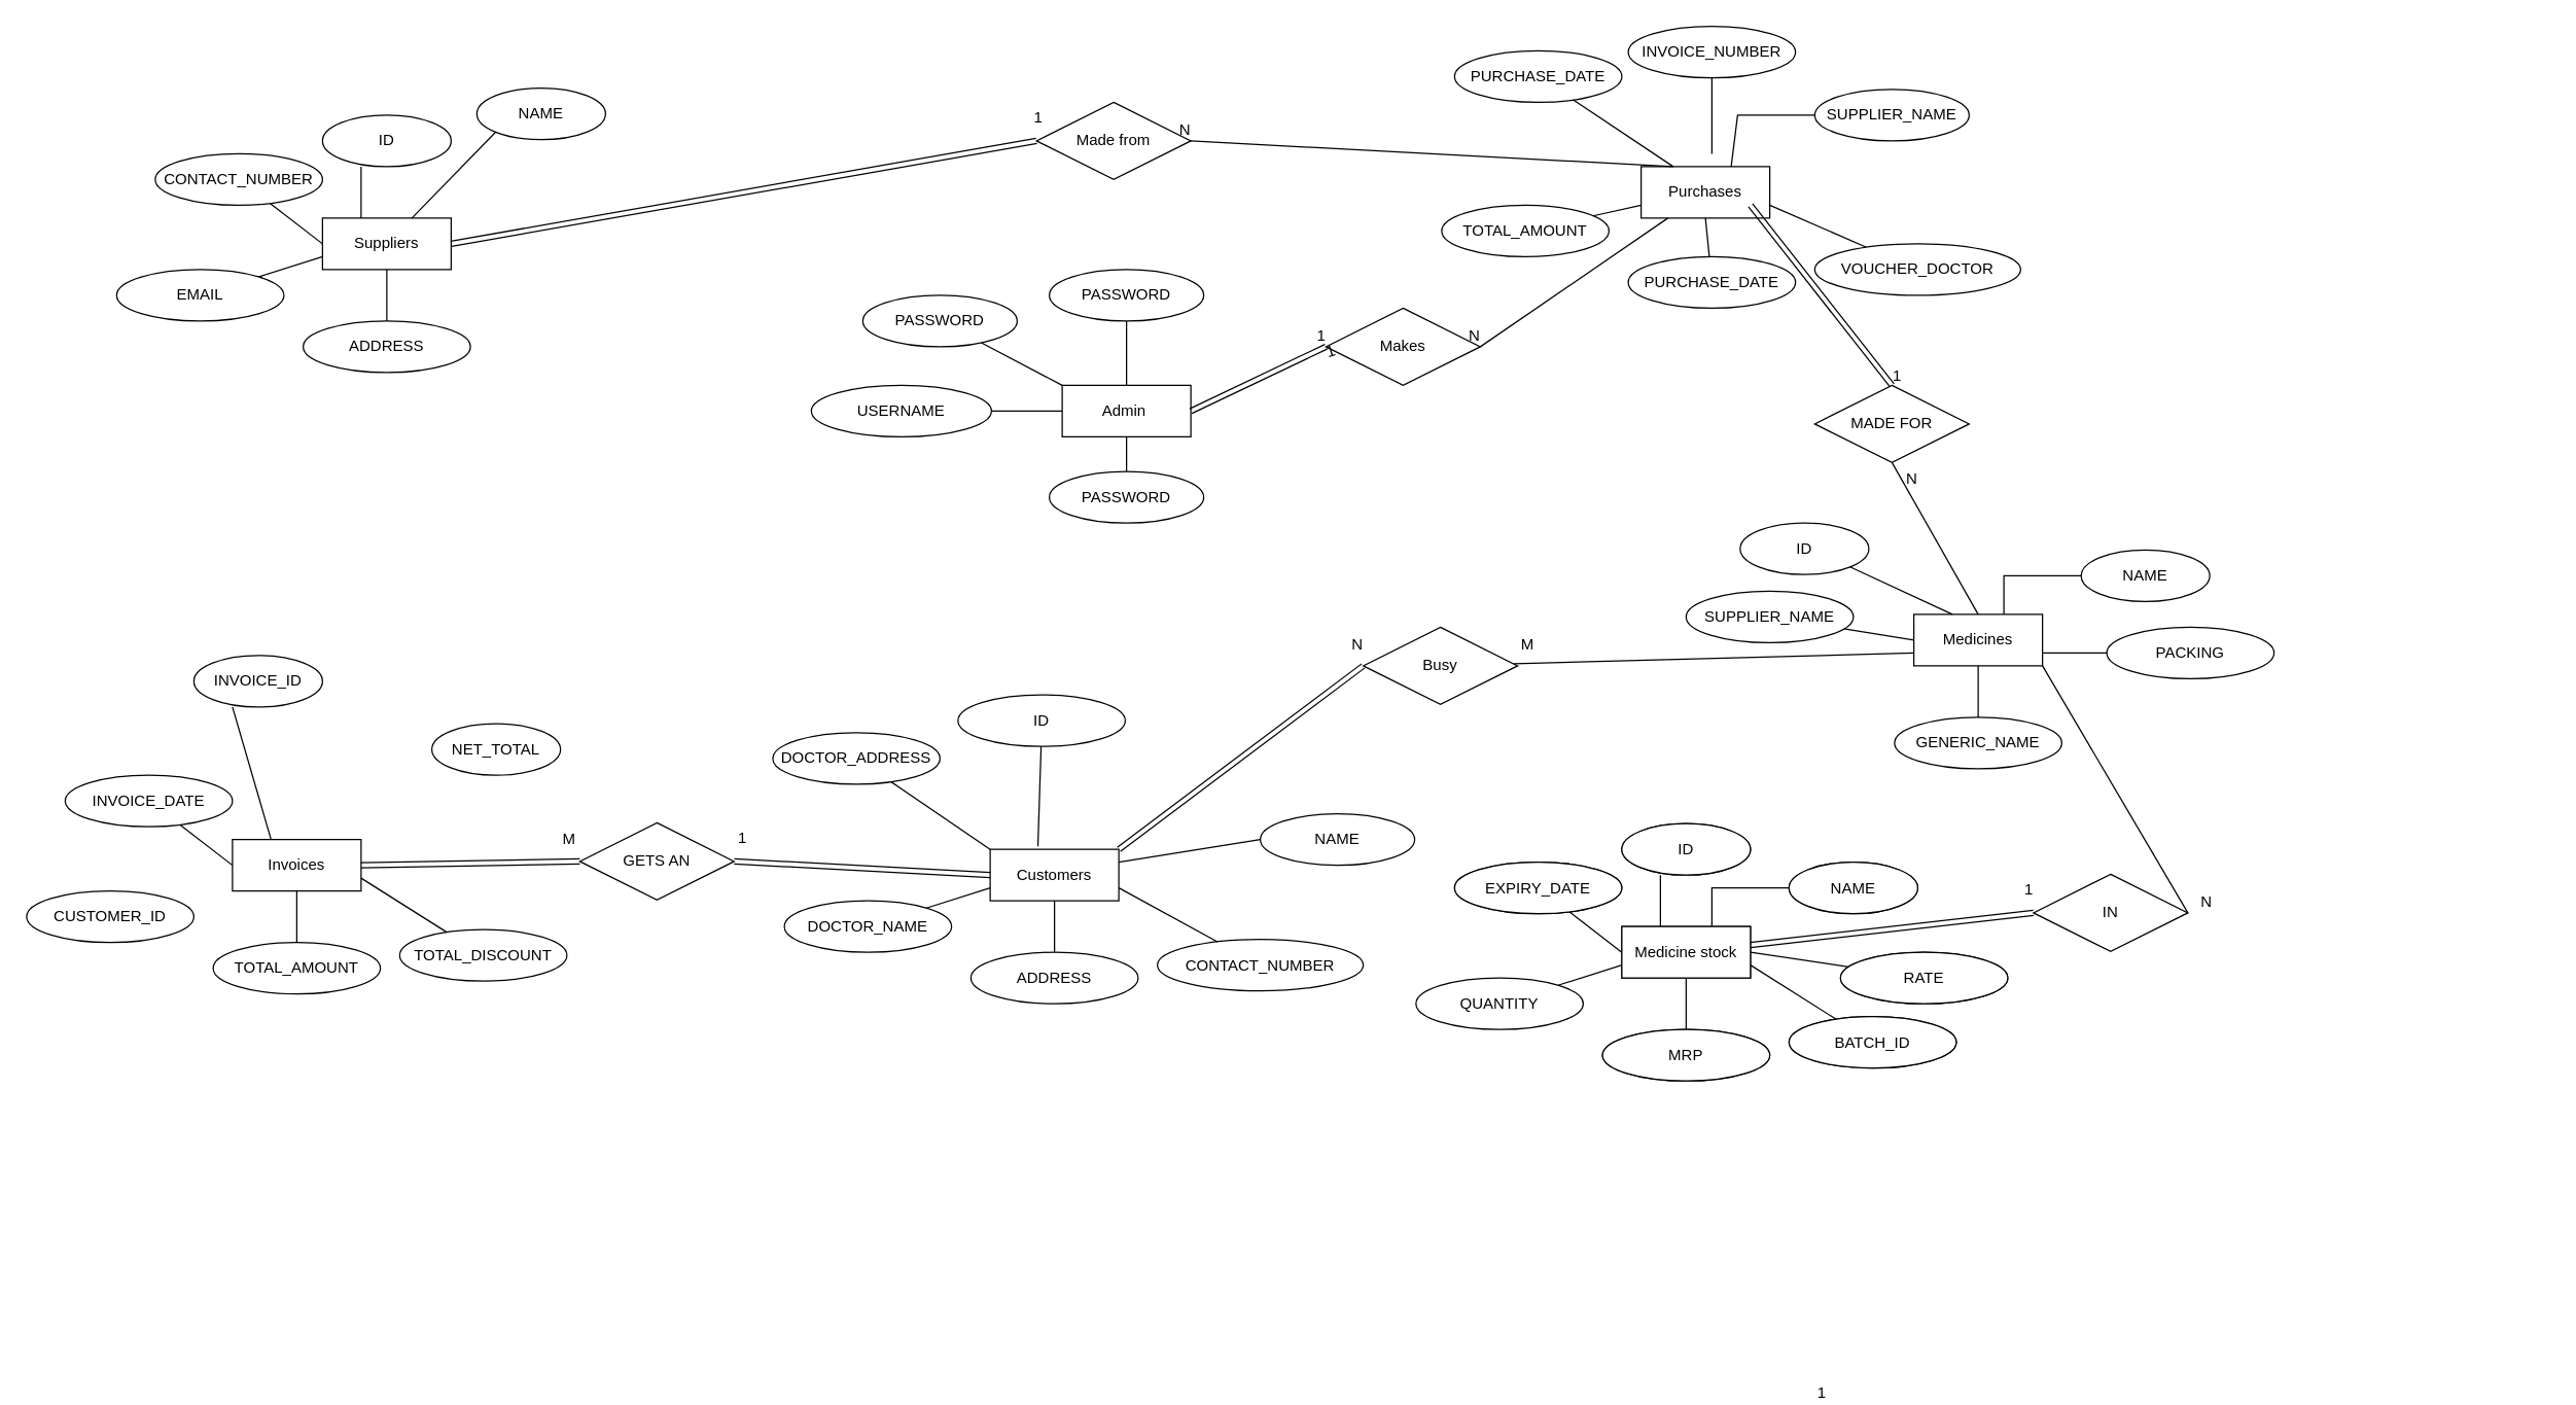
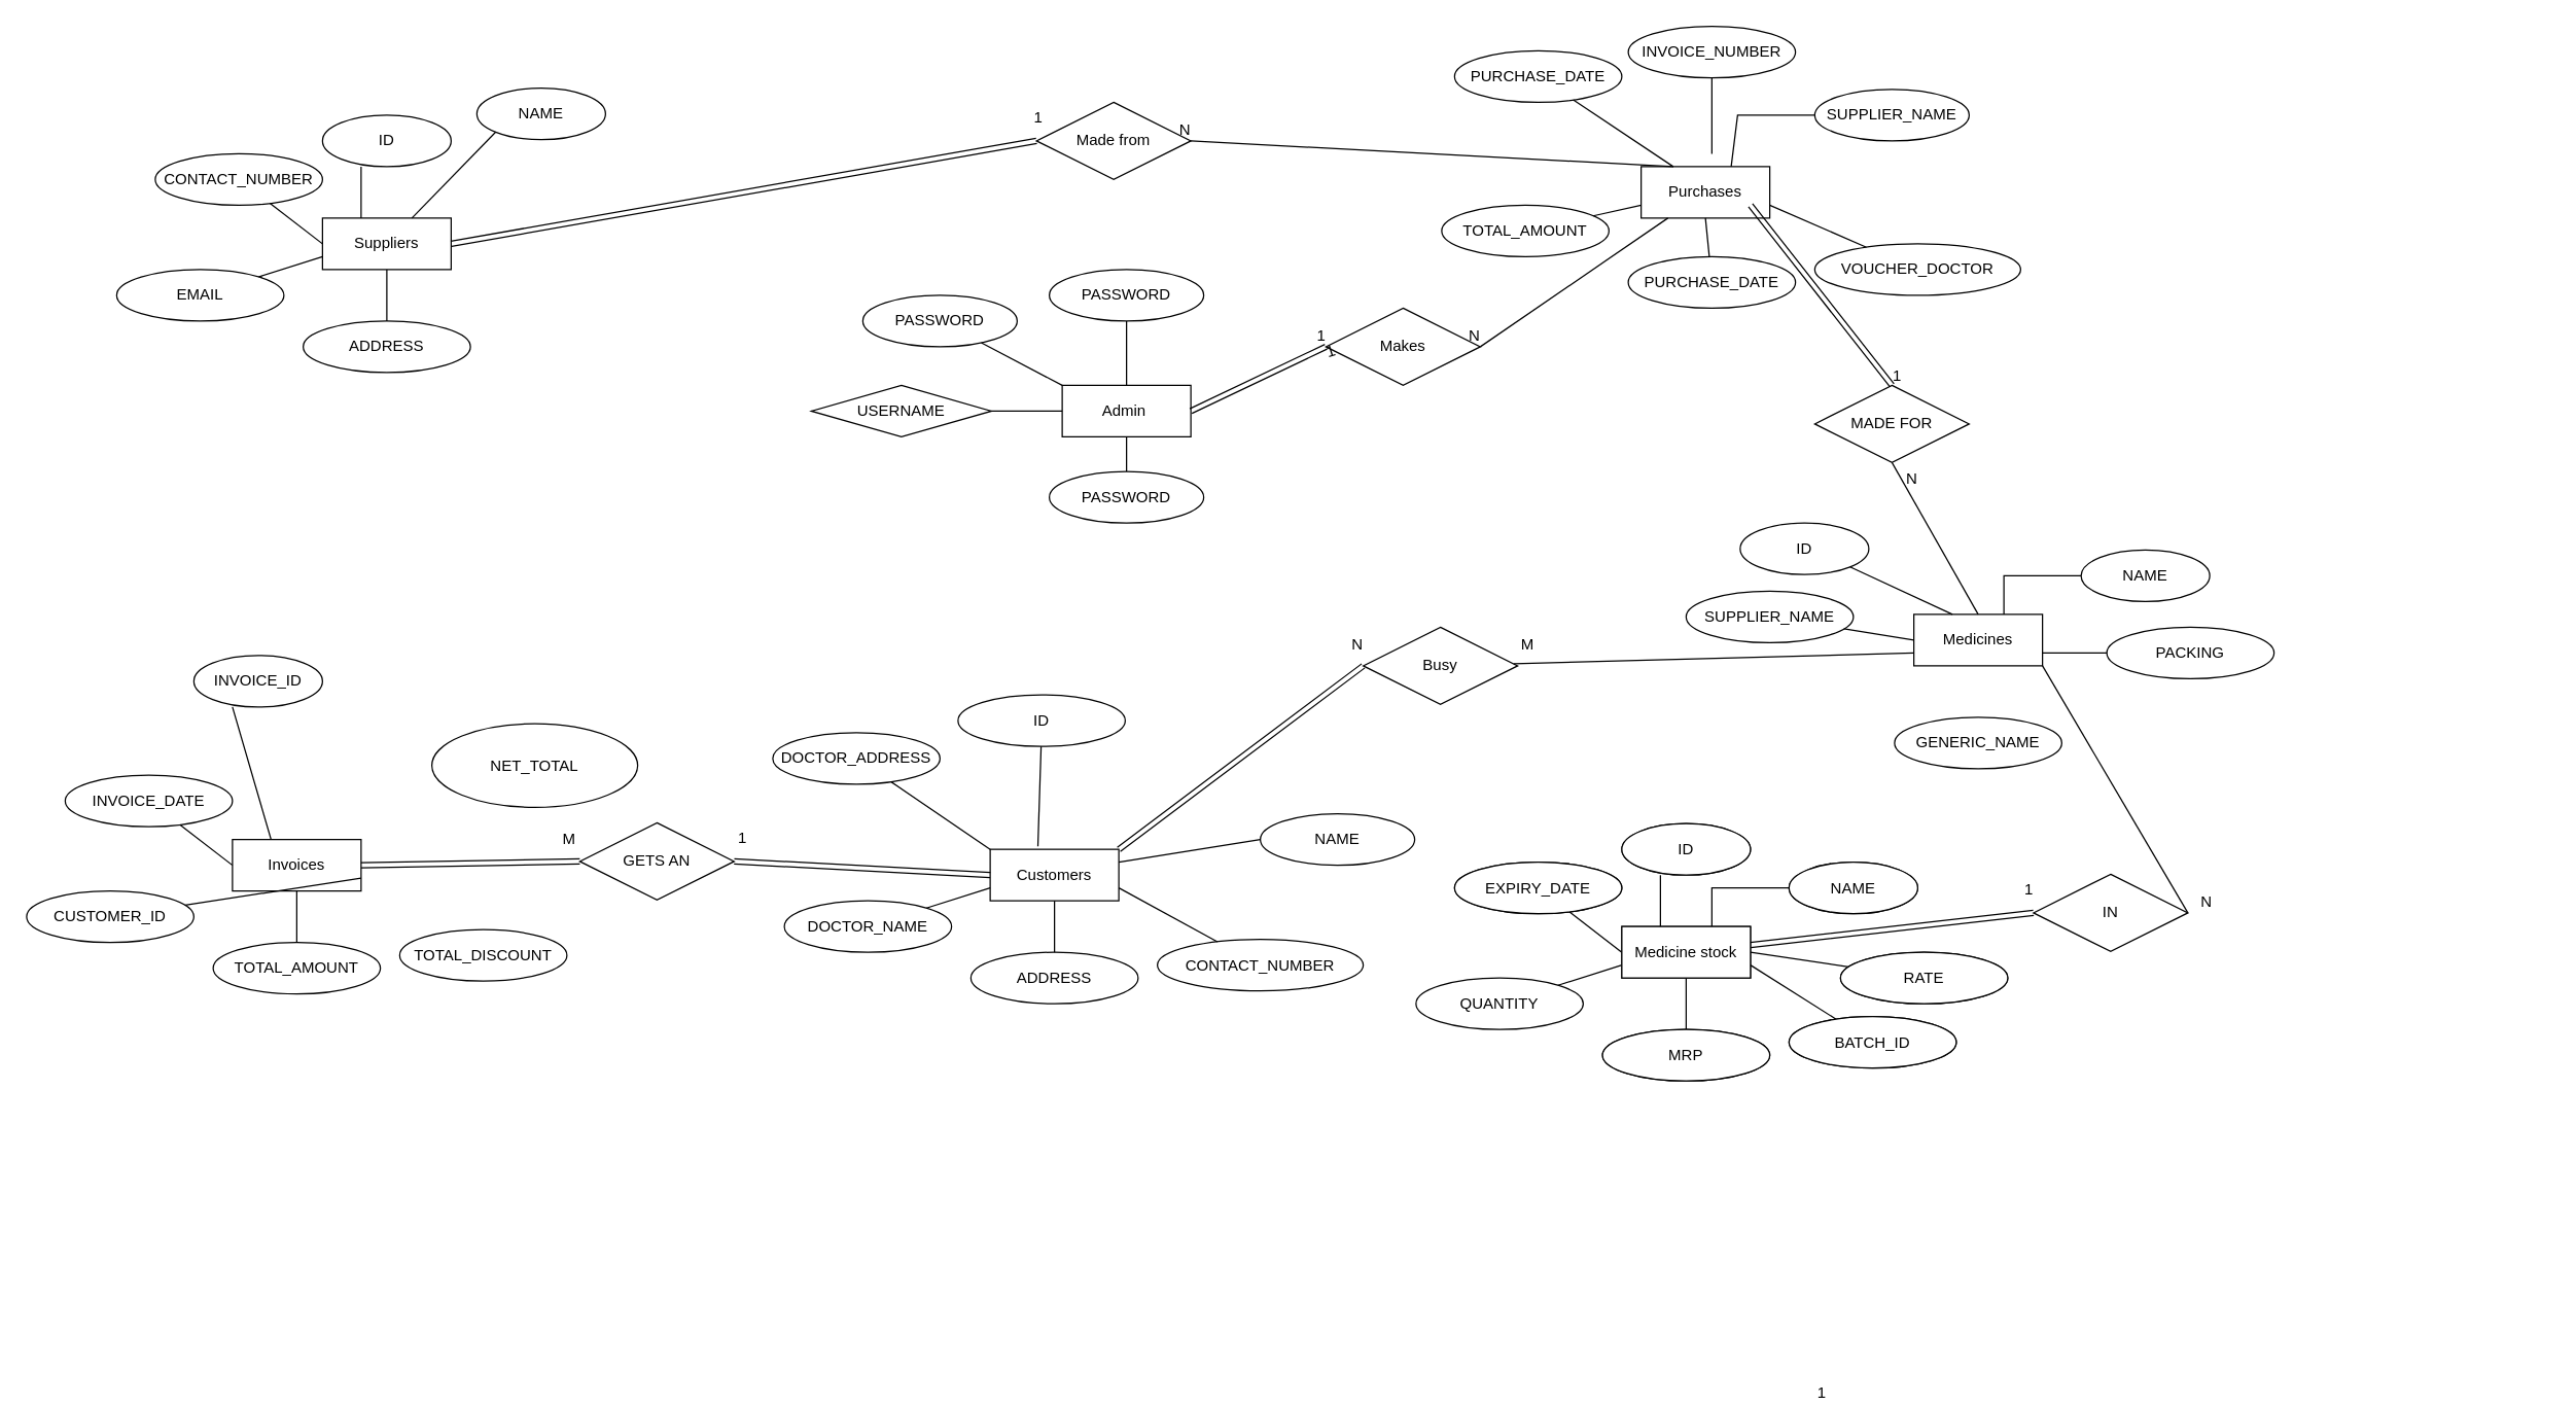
- <mxCell id="77" value="USERNAME" style="ellipse;whiteSpace=wrap;html=1;align=center;" parent="1" vertex="1"><mxGeometry x="630" y="299" width="140" height="40" as="geometry" /></mxCell>
+ <mxCell id="77" value="USERNAME" style="rhombus;whiteSpace=wrap;html=1;align=center;" parent="1" vertex="1"><mxGeometry x="630" y="299" width="140" height="40" as="geometry" /></mxCell>
- <mxCell id="46" value="" style="endArrow=none;html=1;rounded=0;exitX=0.5;exitY=1;exitDx=0;exitDy=0;" parent="1" source="38" target="45" edge="1"><mxGeometry width="50" height="50" relative="1" as="geometry"><mxPoint x="1557" y="527" as="sourcePoint" /><mxPoint x="1572" y="597" as="targetPoint" /></mxGeometry></mxCell>
- <mxCell id="14" value="NET_TOTAL" style="ellipse;whiteSpace=wrap;html=1;align=center;" parent="1" vertex="1"><mxGeometry x="335" y="562" width="100" height="40" as="geometry" /></mxCell>
+ <mxCell id="14" value="NET_TOTAL" style="ellipse;whiteSpace=wrap;html=1;align=center;" parent="1" vertex="1"><mxGeometry x="335" y="562" width="160" height="65" as="geometry" /></mxCell>
- <mxCell id="22" value="" style="endArrow=none;html=1;rounded=0;exitX=1;exitY=0.75;exitDx=0;exitDy=0;" parent="1" source="12" target="21" edge="1"><mxGeometry width="50" height="50" relative="1" as="geometry"><mxPoint x="375" y="682" as="sourcePoint" /><mxPoint x="410" y="762" as="targetPoint" /></mxGeometry></mxCell>
+ <mxCell id="22" value="" style="endArrow=none;html=1;rounded=0;exitX=1;exitY=0.75;exitDx=0;exitDy=0;" parent="1" source="12" target="18" edge="1"><mxGeometry width="50" height="50" relative="1" as="geometry"><mxPoint x="375" y="682" as="sourcePoint" /><mxPoint x="410" y="762" as="targetPoint" /></mxGeometry></mxCell>
